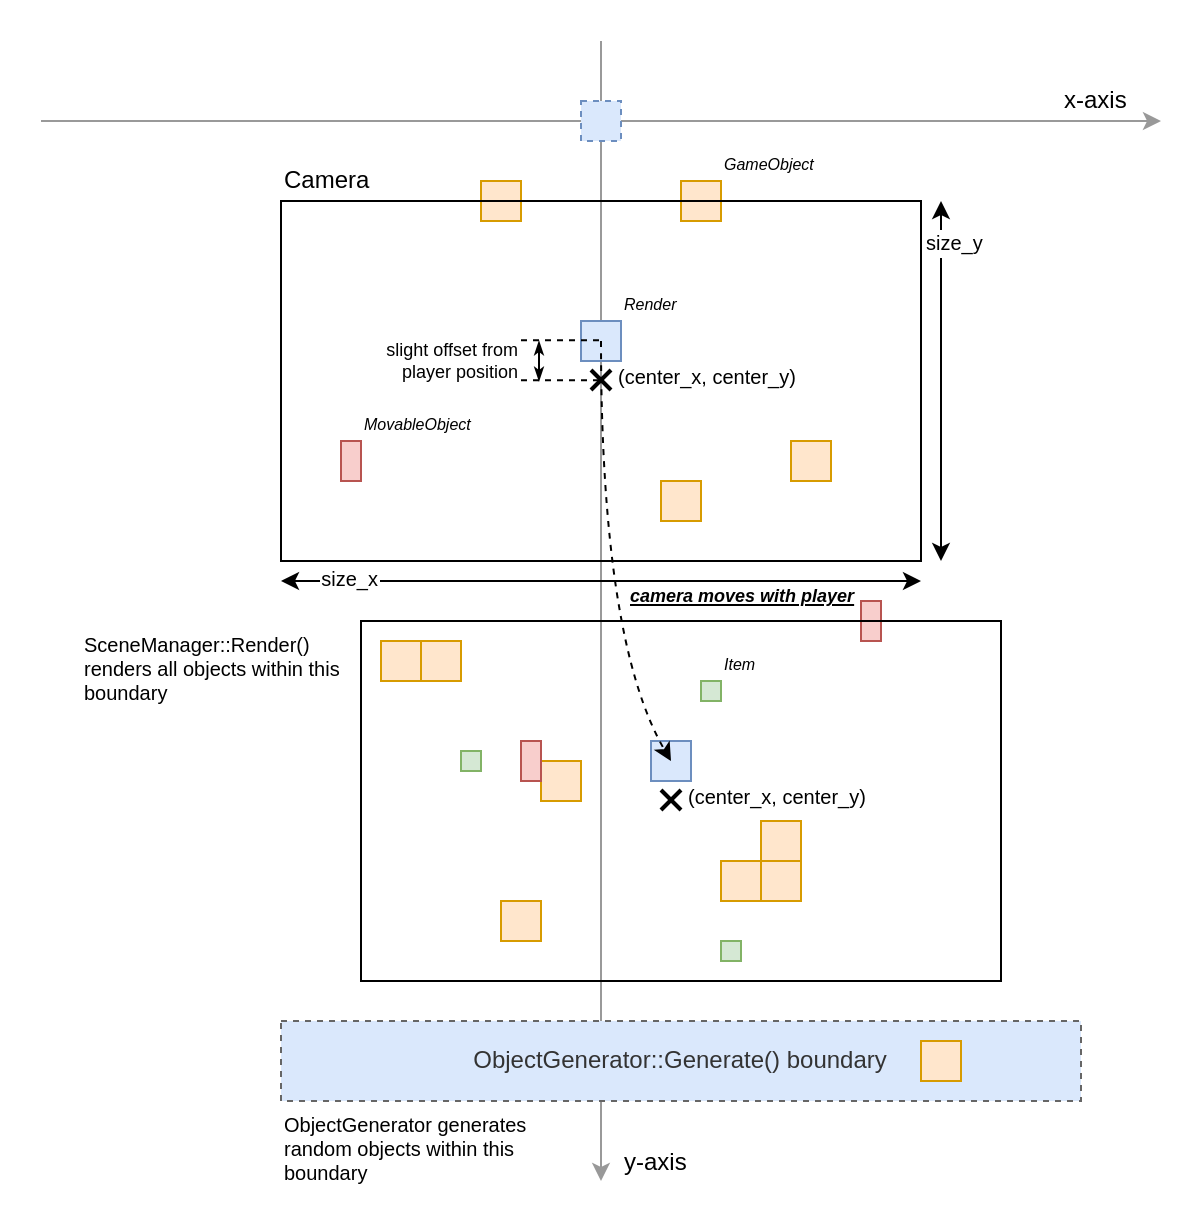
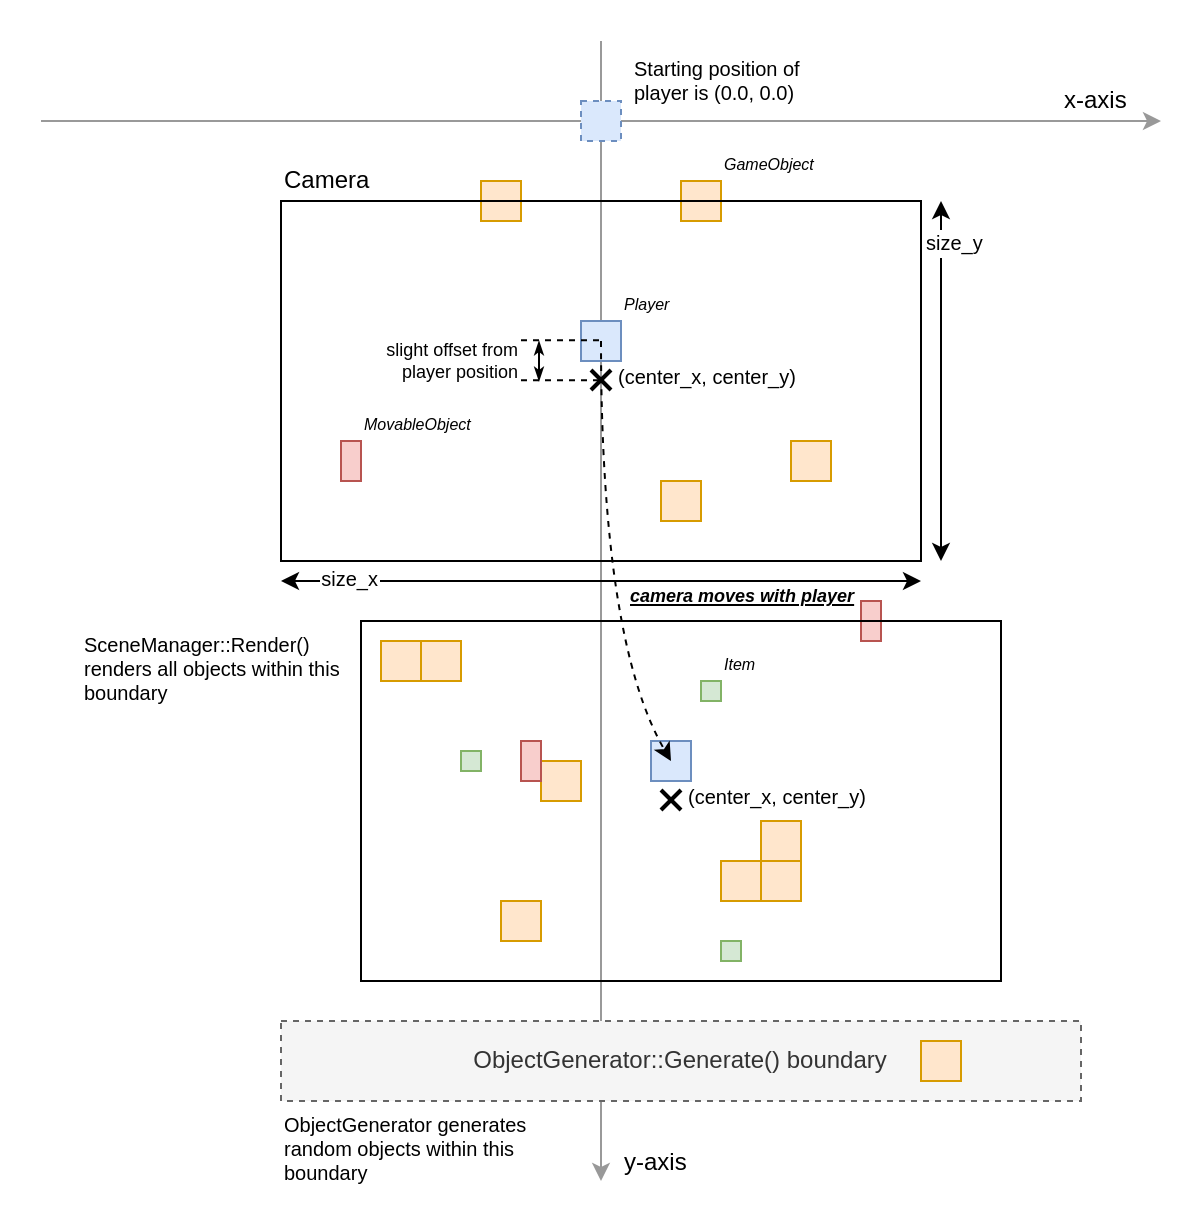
+ <mxCell id="44" value="Starting position of player is (0.0, 0.0)" style="text;html=1;strokeColor=none;fillColor=none;align=left;verticalAlign=middle;whiteSpace=wrap;rounded=0;dashed=1;fontSize=10;" vertex="1" parent="1"><mxGeometry x="315" y="30" width="90" height="20" as="geometry" /></mxCell>
- <mxCell id="49" value="Render" style="text;html=1;strokeColor=none;fillColor=none;align=left;verticalAlign=bottom;whiteSpace=wrap;rounded=0;dashed=1;fontSize=8;fontStyle=2" vertex="1" parent="1"><mxGeometry x="310" y="150" width="80" height="10" as="geometry" /></mxCell>
+ <mxCell id="49" value="Player" style="text;html=1;strokeColor=none;fillColor=none;align=left;verticalAlign=bottom;whiteSpace=wrap;rounded=0;dashed=1;fontSize=8;fontStyle=2" vertex="1" parent="1"><mxGeometry x="310" y="150" width="80" height="10" as="geometry" /></mxCell>
- <mxCell id="6" value="ObjectGenerator::Generate() boundary" style="rounded=0;whiteSpace=wrap;html=1;fillColor=#dae8fc;fontSize=12;align=center;dashed=1;strokeColor=#666666;fontColor=#333333;" vertex="1" parent="1"><mxGeometry x="140" y="510" width="400" height="40" as="geometry" /></mxCell>
+ <mxCell id="6" value="ObjectGenerator::Generate() boundary" style="rounded=0;whiteSpace=wrap;html=1;fillColor=#f5f5f5;fontSize=12;align=center;dashed=1;strokeColor=#666666;fontColor=#333333;" vertex="1" parent="1"><mxGeometry x="140" y="510" width="400" height="40" as="geometry" /></mxCell>
